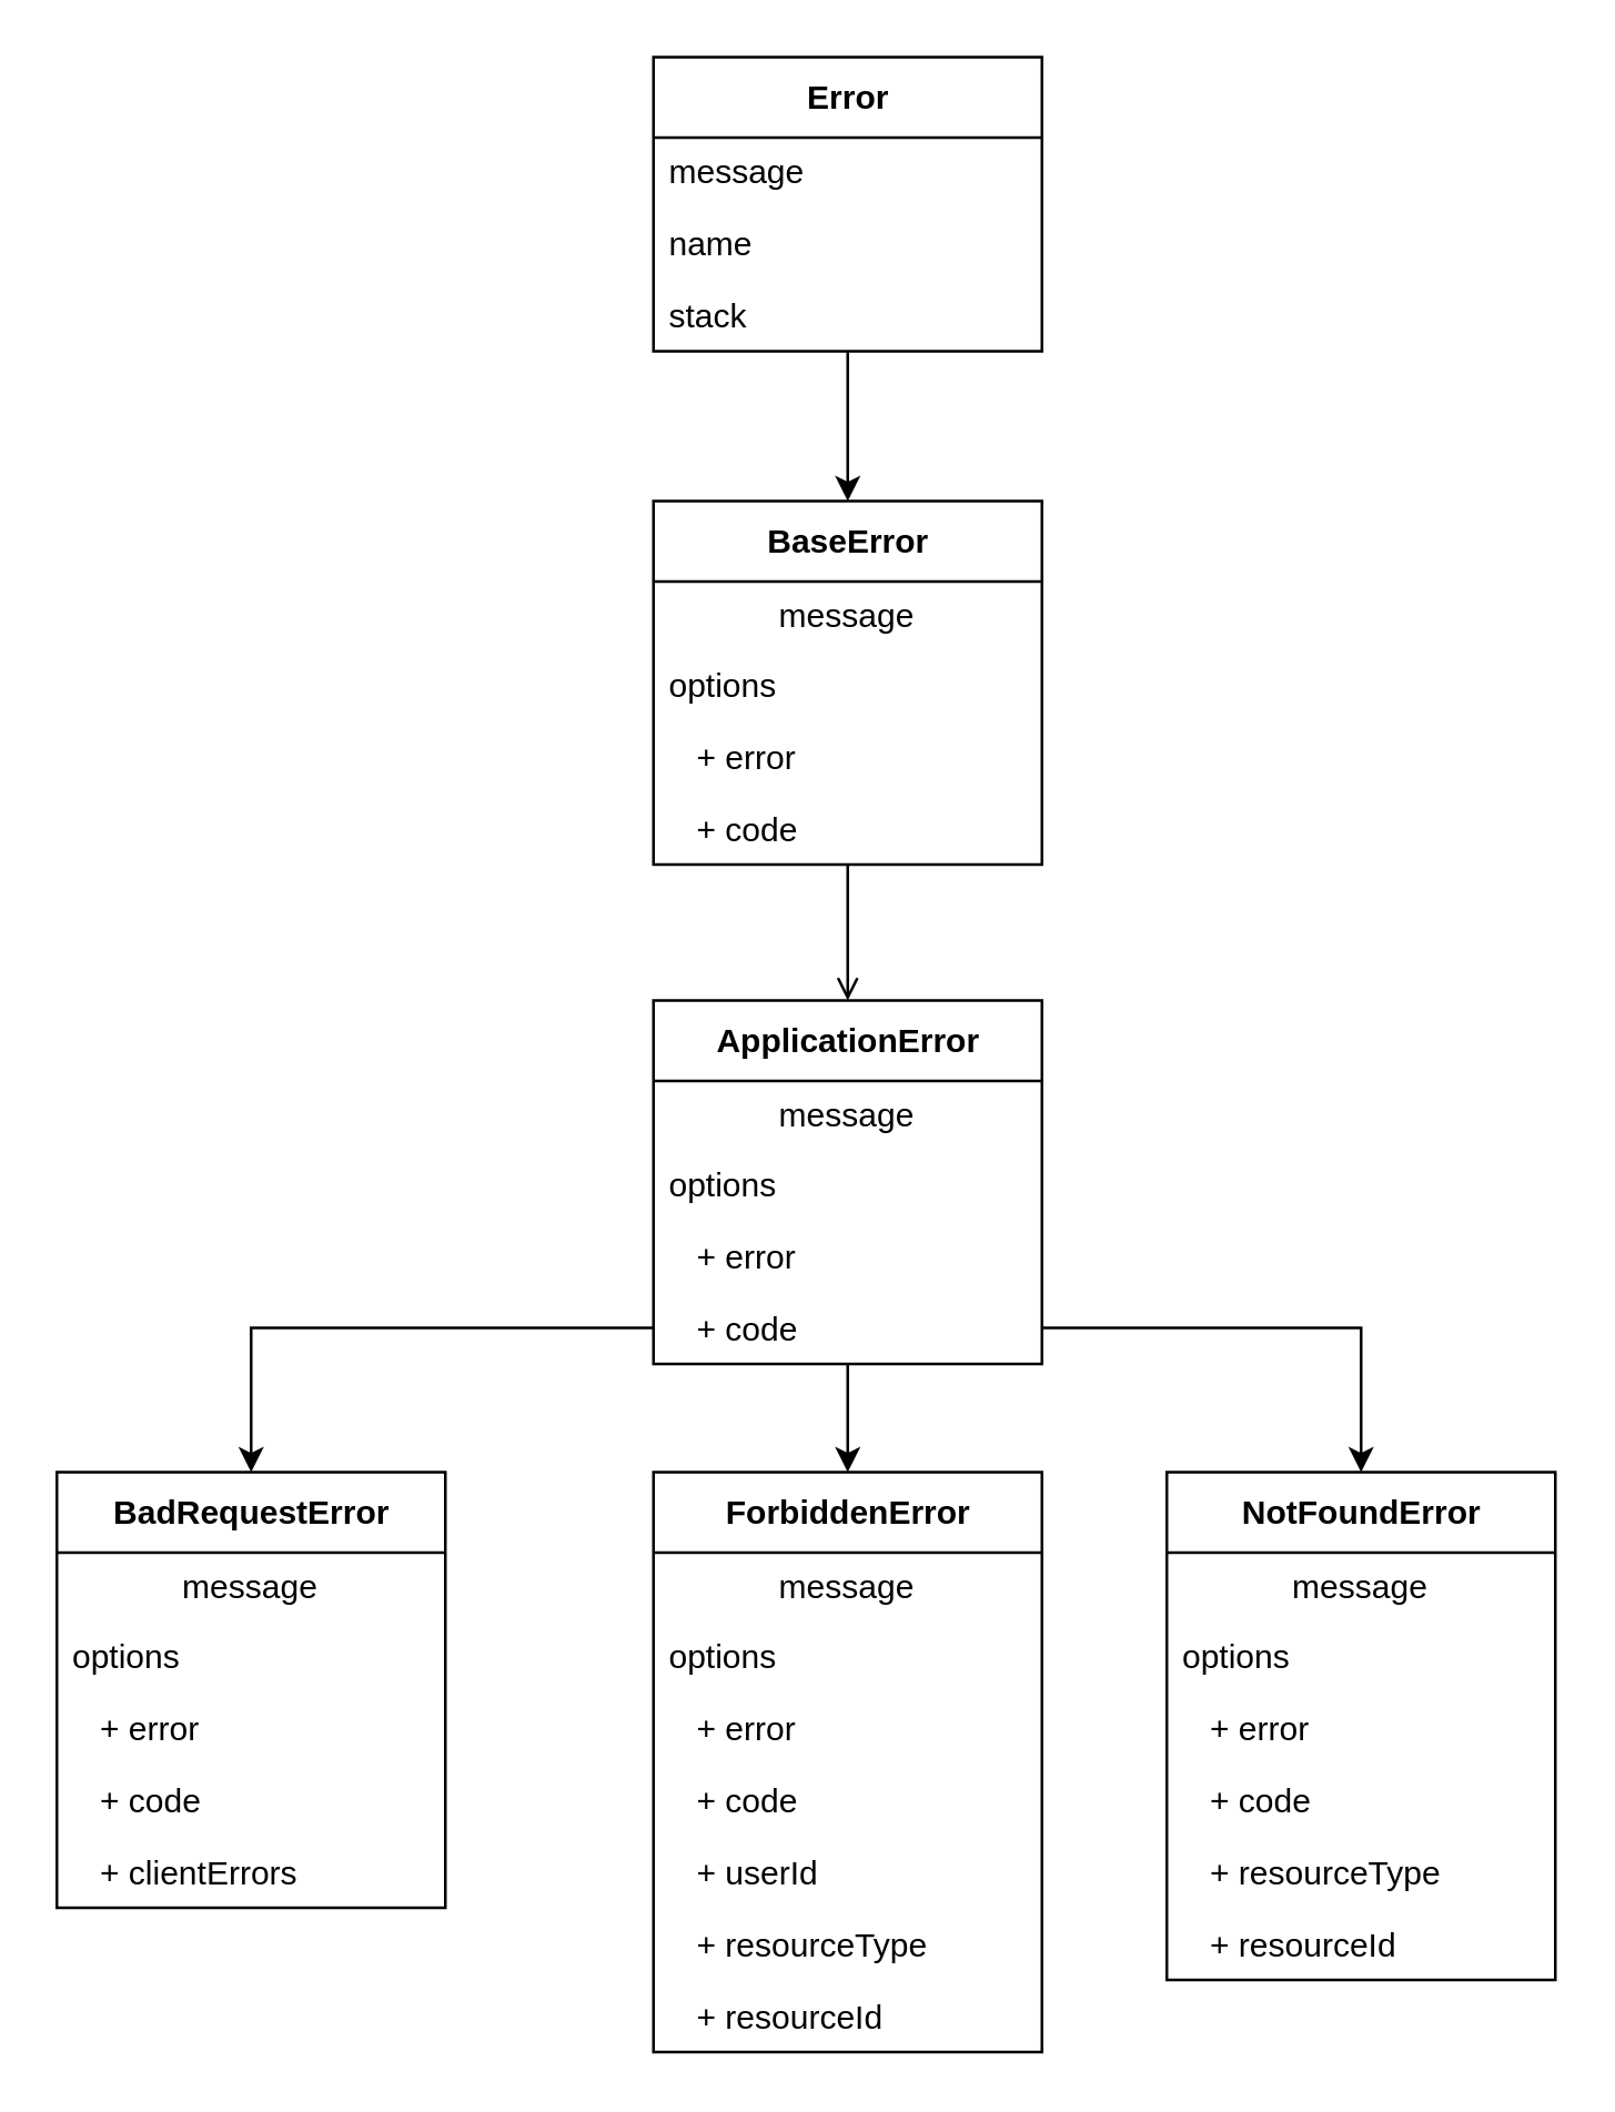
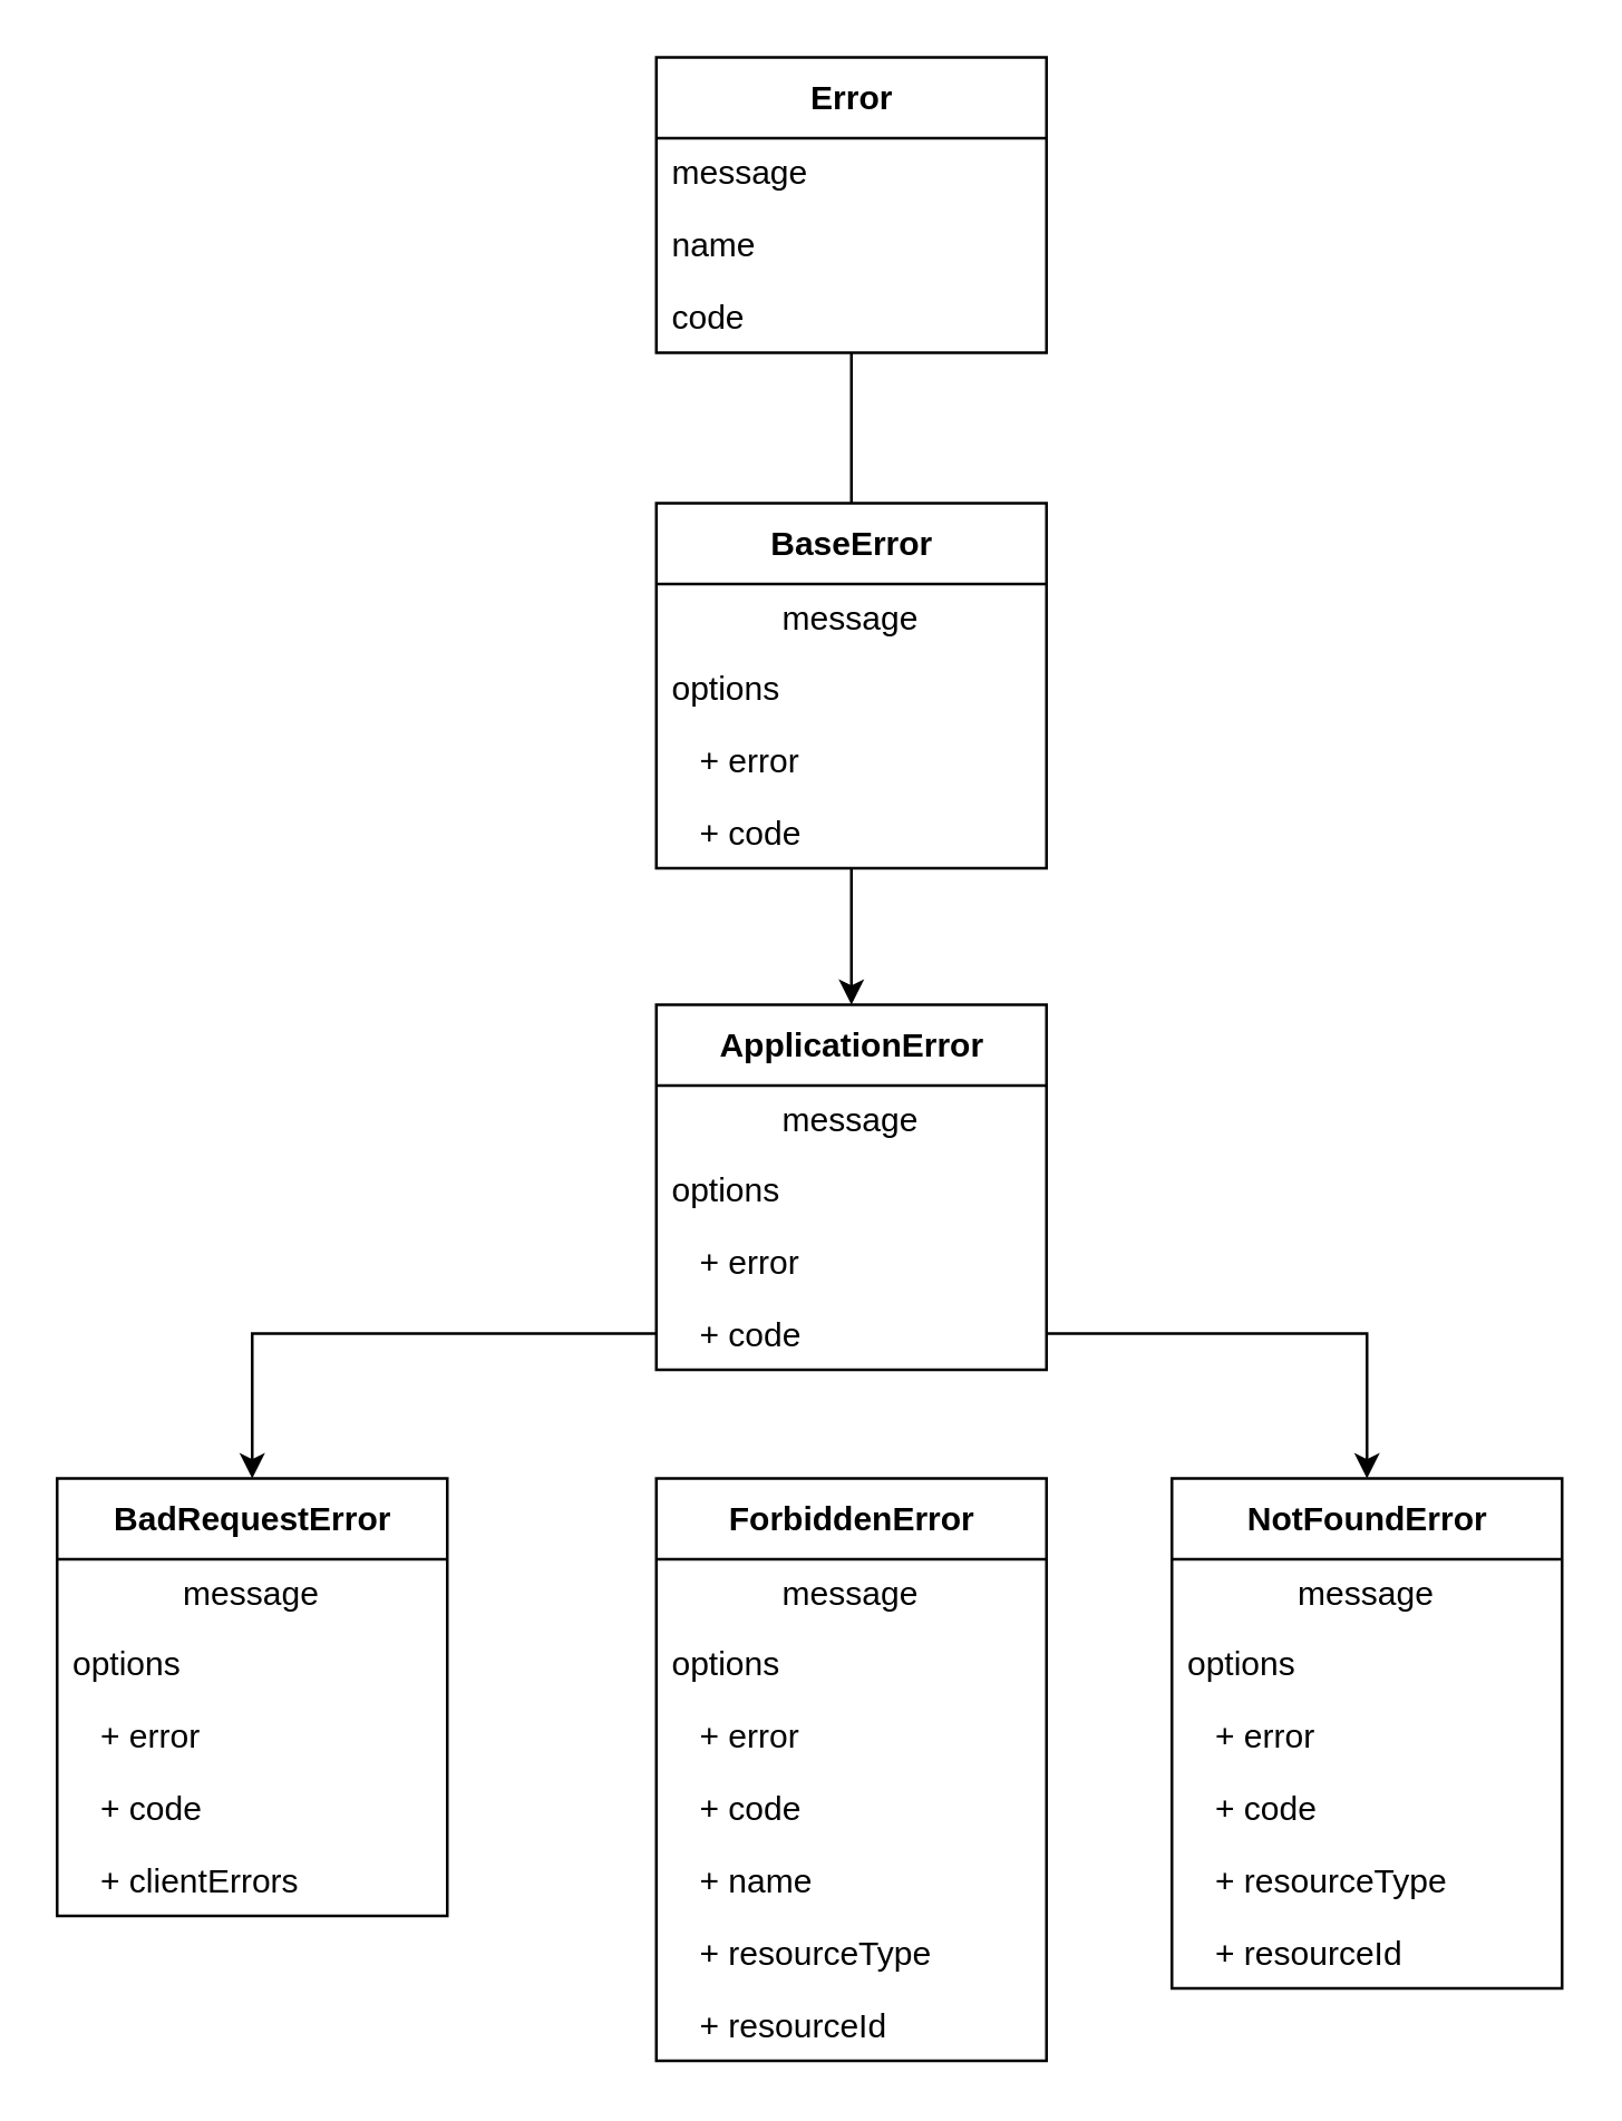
- <mxCell id="12" value="stack" style="text;strokeColor=none;fillColor=none;align=left;verticalAlign=top;spacingLeft=4;spacingRight=4;overflow=hidden;rotatable=0;points=[[0,0.5],[1,0.5]];portConstraint=eastwest;" vertex="1" parent="9"><mxGeometry y="80" width="140" height="26" as="geometry" /></mxCell>
+ <mxCell id="12" value="code" style="text;strokeColor=none;fillColor=none;align=left;verticalAlign=top;spacingLeft=4;spacingRight=4;overflow=hidden;rotatable=0;points=[[0,0.5],[1,0.5]];portConstraint=eastwest;" vertex="1" parent="9"><mxGeometry y="80" width="140" height="26" as="geometry" /></mxCell>
- <mxCell id="8" style="edgeStyle=orthogonalEdgeStyle;rounded=0;orthogonalLoop=1;jettySize=auto;html=1;entryX=0.5;entryY=0;entryDx=0;entryDy=0;" edge="1" parent="1" source="9" target="3"><mxGeometry relative="1" as="geometry" /></mxCell>
+ <mxCell id="8" style="edgeStyle=orthogonalEdgeStyle;rounded=0;orthogonalLoop=1;jettySize=auto;html=1;entryX=0.5;entryY=0;entryDx=0;entryDy=0;endArrow=none;" edge="1" parent="1" source="9" target="3"><mxGeometry relative="1" as="geometry" /></mxCell>
- <mxCell id="2" style="edgeStyle=orthogonalEdgeStyle;rounded=0;orthogonalLoop=1;jettySize=auto;html=1;entryX=0.5;entryY=0;entryDx=0;entryDy=0;endArrow=open;" edge="1" parent="1" source="3" target="14"><mxGeometry relative="1" as="geometry" /></mxCell>
+ <mxCell id="2" style="edgeStyle=orthogonalEdgeStyle;rounded=0;orthogonalLoop=1;jettySize=auto;html=1;entryX=0.5;entryY=0;entryDx=0;entryDy=0;" edge="1" parent="1" source="3" target="14"><mxGeometry relative="1" as="geometry" /></mxCell>
- <mxCell id="13" style="edgeStyle=orthogonalEdgeStyle;rounded=0;orthogonalLoop=1;jettySize=auto;html=1;entryX=0.5;entryY=0;entryDx=0;entryDy=0;" edge="1" parent="1" source="14" target="25"><mxGeometry relative="1" as="geometry" /></mxCell>
- <mxCell id="30" value="   + userId" style="text;strokeColor=none;fillColor=none;align=left;verticalAlign=top;spacingLeft=4;spacingRight=4;overflow=hidden;rotatable=0;points=[[0,0.5],[1,0.5]];portConstraint=eastwest;" vertex="1" parent="25"><mxGeometry y="131" width="140" height="26" as="geometry" /></mxCell>
+ <mxCell id="30" value="   + name" style="text;strokeColor=none;fillColor=none;align=left;verticalAlign=top;spacingLeft=4;spacingRight=4;overflow=hidden;rotatable=0;points=[[0,0.5],[1,0.5]];portConstraint=eastwest;" vertex="1" parent="25"><mxGeometry y="131" width="140" height="26" as="geometry" /></mxCell>
